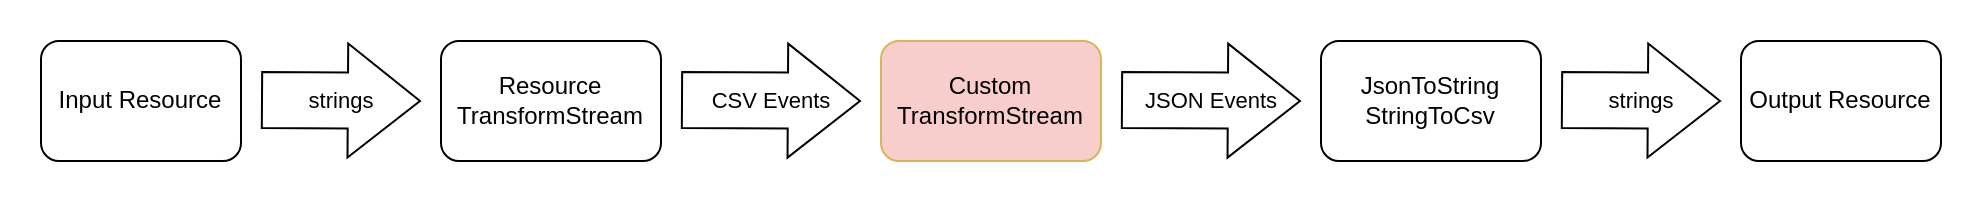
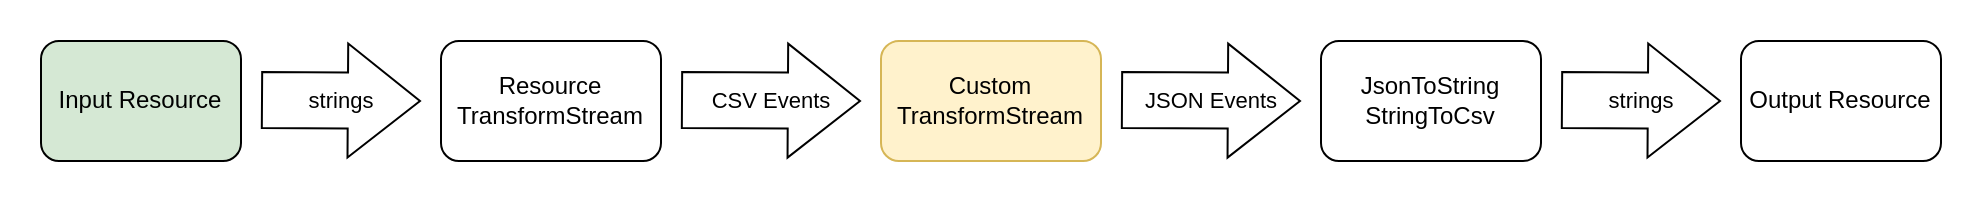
- <mxCell id="2" value="Input Resource" style="rounded=1;whiteSpace=wrap;html=1;" vertex="1" parent="1"><mxGeometry x="20" y="20" width="100" height="60" as="geometry" /></mxCell>
+ <mxCell id="2" value="Input Resource" style="rounded=1;whiteSpace=wrap;html=1;fillColor=#d5e8d4;" vertex="1" parent="1"><mxGeometry x="20" y="20" width="100" height="60" as="geometry" /></mxCell>
- <mxCell id="6" value="Custom&lt;br&gt;TransformStream" style="rounded=1;whiteSpace=wrap;html=1;fillColor=#f8cecc;strokeColor=#d6b656;" vertex="1" parent="1"><mxGeometry x="440" y="20" width="110" height="60" as="geometry" /></mxCell>
+ <mxCell id="6" value="Custom&lt;br&gt;TransformStream" style="rounded=1;whiteSpace=wrap;html=1;fillColor=#fff2cc;strokeColor=#d6b656;" vertex="1" parent="1"><mxGeometry x="440" y="20" width="110" height="60" as="geometry" /></mxCell>
